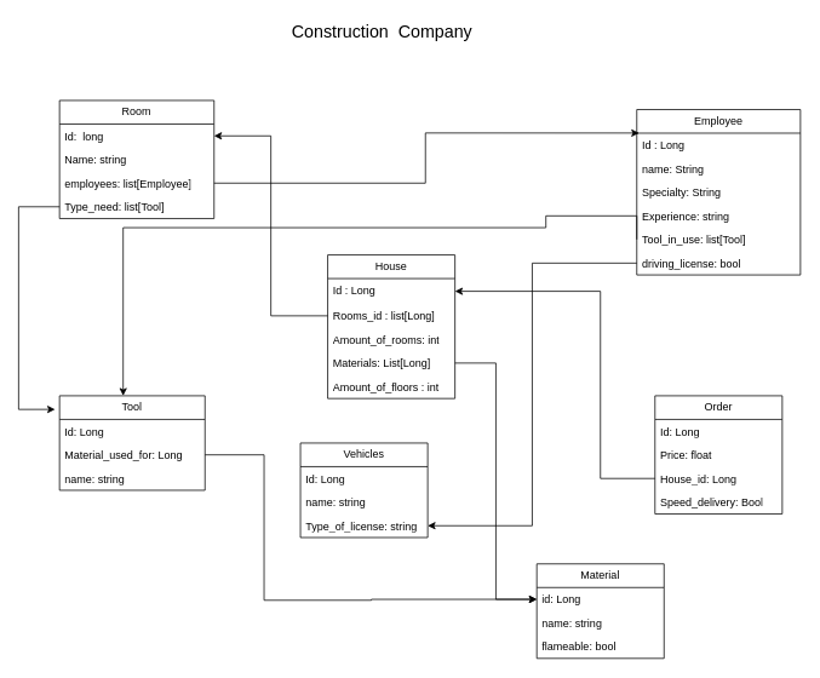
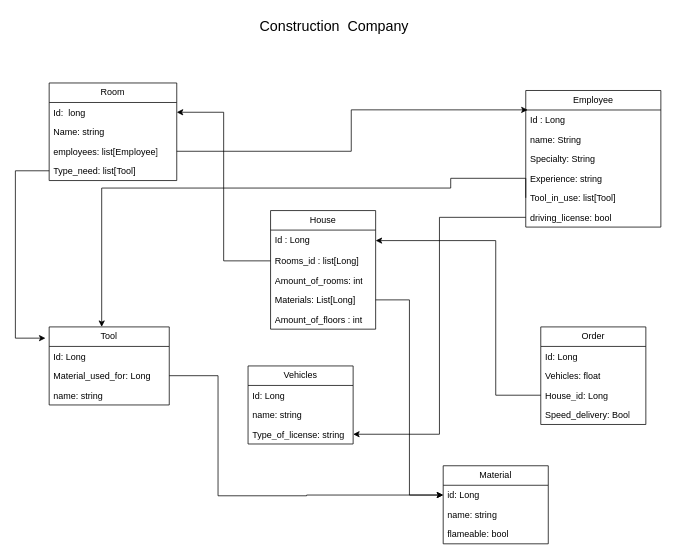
- <mxCell id="24" value="&lt;font style=&quot;font-size: 19px;&quot;&gt;Construction&amp;nbsp; Company&lt;/font&gt;" style="text;html=1;align=center;verticalAlign=middle;whiteSpace=wrap;rounded=0;" vertex="1" parent="1"><mxGeometry x="290" y="20" width="260" height="30" as="geometry" /></mxCell>
+ <mxCell id="24" value="&lt;font style=&quot;font-size: 19px;&quot;&gt;Construction&amp;nbsp; Company&lt;/font&gt;" style="text;html=1;align=center;verticalAlign=middle;whiteSpace=wrap;rounded=0;" vertex="1" parent="1"><mxGeometry x="315" y="20" width="260" height="30" as="geometry" /></mxCell>
- <mxCell id="21" value="Price: float" style="text;strokeColor=none;fillColor=none;align=left;verticalAlign=top;spacingLeft=4;spacingRight=4;overflow=hidden;rotatable=0;points=[[0,0.5],[1,0.5]];portConstraint=eastwest;whiteSpace=wrap;html=1;" vertex="1" parent="19"><mxGeometry y="52" width="140" height="26" as="geometry" /></mxCell>
+ <mxCell id="21" value="Vehicles: float" style="text;strokeColor=none;fillColor=none;align=left;verticalAlign=top;spacingLeft=4;spacingRight=4;overflow=hidden;rotatable=0;points=[[0,0.5],[1,0.5]];portConstraint=eastwest;whiteSpace=wrap;html=1;" vertex="1" parent="19"><mxGeometry y="52" width="140" height="26" as="geometry" /></mxCell>
